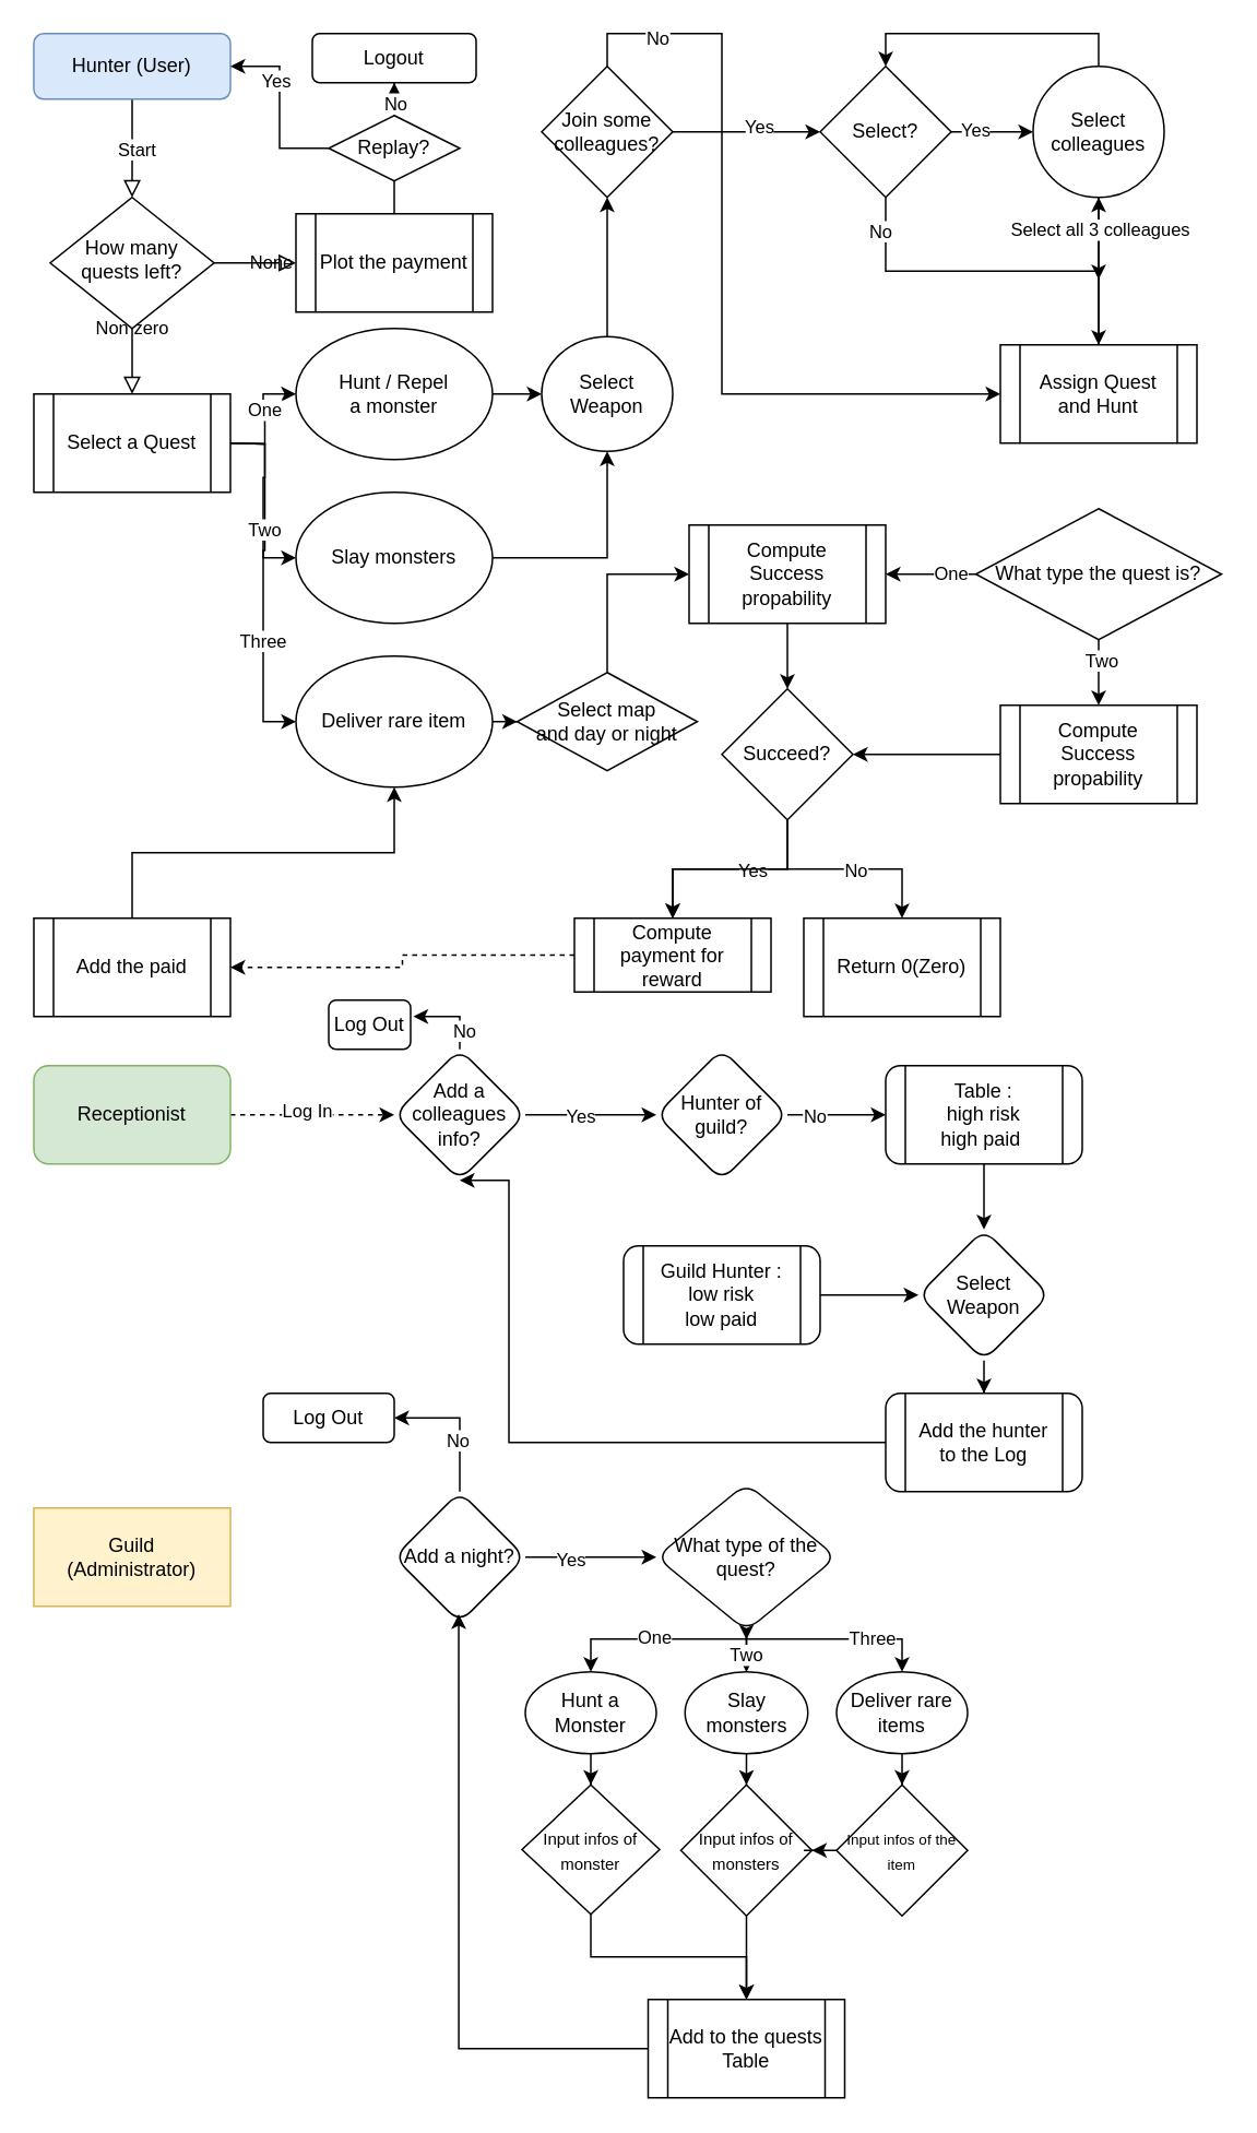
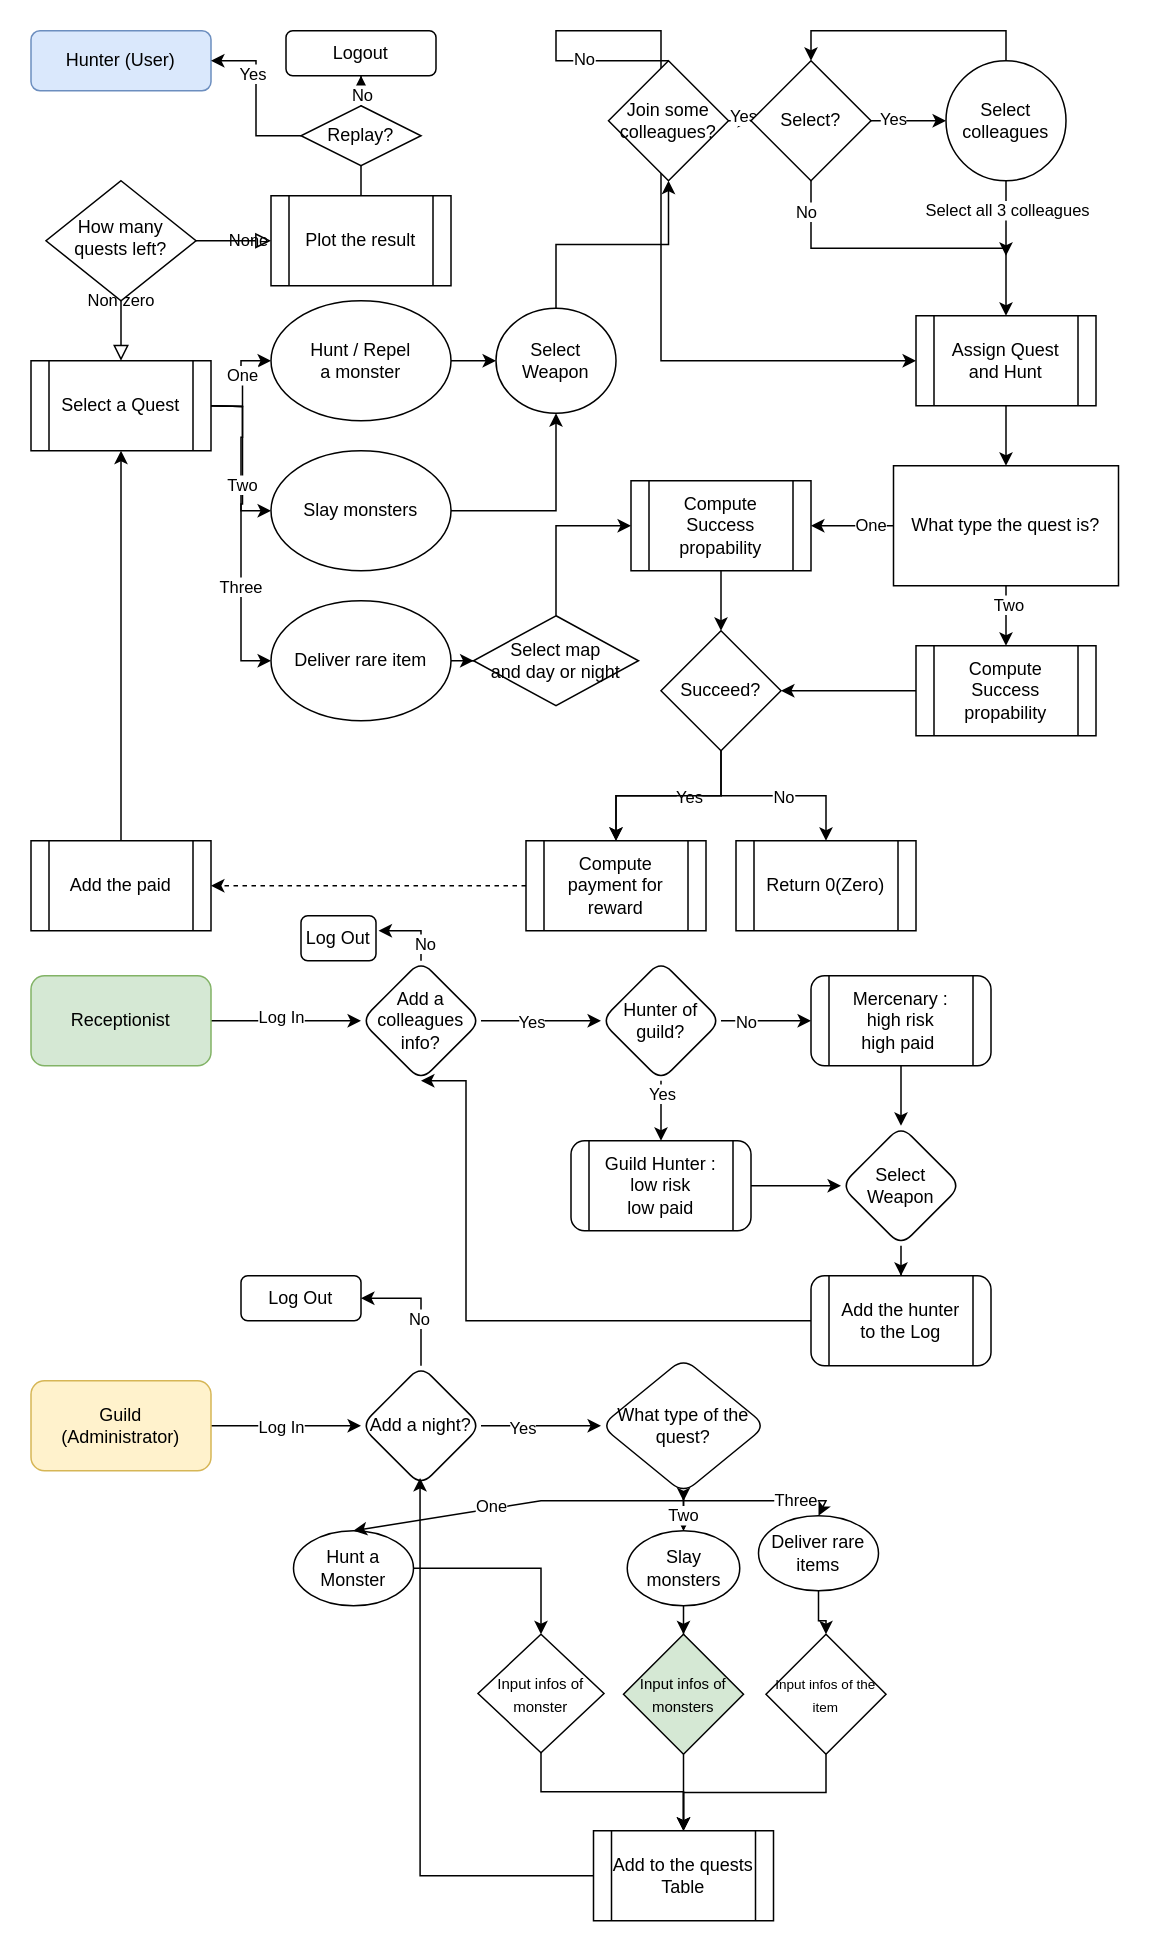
- <mxCell id="26" value="Join some colleagues?" style="rhombus;whiteSpace=wrap;html=1;" vertex="1" parent="1"><mxGeometry x="330" y="40" width="80" height="80" as="geometry" /></mxCell>
+ <mxCell id="26" value="Join some colleagues?" style="rhombus;whiteSpace=wrap;html=1;" vertex="1" parent="1"><mxGeometry x="405" y="40" width="80" height="80" as="geometry" /></mxCell>
- <mxCell id="2" value="" style="rounded=0;html=1;jettySize=auto;orthogonalLoop=1;fontSize=11;endArrow=block;endFill=0;endSize=8;strokeWidth=1;shadow=0;labelBackgroundColor=none;edgeStyle=orthogonalEdgeStyle;" parent="1" source="4" target="7" edge="1"><mxGeometry relative="1" as="geometry" /></mxCell>
- <mxCell id="3" value="Start" style="edgeLabel;html=1;align=center;verticalAlign=middle;resizable=0;points=[];" vertex="1" connectable="0" parent="2"><mxGeometry x="-0.008" y="2" relative="1" as="geometry"><mxPoint as="offset" /></mxGeometry></mxCell>
- <mxCell id="22" value="Plot the payment" style="shape=process;whiteSpace=wrap;html=1;backgroundOutline=1;" vertex="1" parent="1"><mxGeometry x="180" y="130" width="120" height="60" as="geometry" /></mxCell>
+ <mxCell id="22" value="Plot the result" style="shape=process;whiteSpace=wrap;html=1;backgroundOutline=1;" vertex="1" parent="1"><mxGeometry x="180" y="130" width="120" height="60" as="geometry" /></mxCell>
- <mxCell id="30" value="" style="edgeStyle=orthogonalEdgeStyle;rounded=0;orthogonalLoop=1;jettySize=auto;html=1;" edge="1" parent="1" source="31" target="49"><mxGeometry relative="1" as="geometry" /></mxCell>
+ <mxCell id="30" value="" style="edgeStyle=orthogonalEdgeStyle;rounded=0;orthogonalLoop=1;jettySize=auto;html=1;" edge="1" parent="1" source="31" target="36"><mxGeometry relative="1" as="geometry" /></mxCell>
- <mxCell id="36" value="What type the quest is?" style="rhombus;whiteSpace=wrap;html=1;" vertex="1" parent="1"><mxGeometry x="595" y="310" width="150" height="80" as="geometry" /></mxCell>
+ <mxCell id="36" value="What type the quest is?" style="whiteSpace=wrap;html=1;rounded=0;" vertex="1" parent="1"><mxGeometry x="595" y="310" width="150" height="80" as="geometry" /></mxCell>
- <mxCell id="61" style="edgeStyle=orthogonalEdgeStyle;rounded=0;orthogonalLoop=1;jettySize=auto;html=1;exitX=0.5;exitY=0;exitDx=0;exitDy=0;" edge="1" parent="1" source="62" target="19"><mxGeometry relative="1" as="geometry" /></mxCell>
+ <mxCell id="61" style="edgeStyle=orthogonalEdgeStyle;rounded=0;orthogonalLoop=1;jettySize=auto;html=1;exitX=0.5;exitY=0;exitDx=0;exitDy=0;entryX=0.5;entryY=1;entryDx=0;entryDy=0;" edge="1" parent="1" source="62" target="20"><mxGeometry relative="1" as="geometry" /></mxCell>
- <mxCell id="57" value="Compute payment for reward" style="shape=process;whiteSpace=wrap;html=1;backgroundOutline=1;" vertex="1" parent="1"><mxGeometry x="350" y="560" width="120" height="45" as="geometry" /></mxCell>
+ <mxCell id="57" value="Compute payment for reward" style="shape=process;whiteSpace=wrap;html=1;backgroundOutline=1;" vertex="1" parent="1"><mxGeometry x="350" y="560" width="120" height="60" as="geometry" /></mxCell>
- <mxCell id="63" value="" style="edgeStyle=orthogonalEdgeStyle;rounded=0;orthogonalLoop=1;jettySize=auto;html=1;dashed=1;" edge="1" parent="1" source="65" target="70"><mxGeometry relative="1" as="geometry" /></mxCell>
+ <mxCell id="63" value="" style="edgeStyle=orthogonalEdgeStyle;rounded=0;orthogonalLoop=1;jettySize=auto;html=1;" edge="1" parent="1" source="65" target="70"><mxGeometry relative="1" as="geometry" /></mxCell>
- <mxCell id="77" value="Table :&lt;br&gt;high risk &lt;br&gt;high paid&amp;nbsp;" style="shape=process;whiteSpace=wrap;html=1;backgroundOutline=1;rounded=1;" vertex="1" parent="1"><mxGeometry x="540" y="650" width="120" height="60" as="geometry" /></mxCell>
+ <mxCell id="77" value="Mercenary :&lt;br&gt;high risk &lt;br&gt;high paid&amp;nbsp;" style="shape=process;whiteSpace=wrap;html=1;backgroundOutline=1;rounded=1;" vertex="1" parent="1"><mxGeometry x="540" y="650" width="120" height="60" as="geometry" /></mxCell>
+ <mxCell id="73" value="" style="edgeStyle=orthogonalEdgeStyle;rounded=0;orthogonalLoop=1;jettySize=auto;html=1;" edge="1" parent="1" source="75" target="79"><mxGeometry relative="1" as="geometry" /></mxCell>
+ <mxCell id="74" value="Yes" style="edgeLabel;html=1;align=center;verticalAlign=middle;resizable=0;points=[];" vertex="1" connectable="0" parent="73"><mxGeometry x="-0.608" relative="1" as="geometry"><mxPoint as="offset" /></mxGeometry></mxCell>
- <mxCell id="87" value="Guild&lt;br&gt;(Administrator)" style="whiteSpace=wrap;html=1;fillColor=#fff2cc;strokeColor=#d6b656;rounded=0;" vertex="1" parent="1"><mxGeometry x="20" y="920" width="120" height="60" as="geometry" /></mxCell>
+ <mxCell id="87" value="Guild&lt;br&gt;(Administrator)" style="rounded=1;whiteSpace=wrap;html=1;fillColor=#fff2cc;strokeColor=#d6b656;" vertex="1" parent="1"><mxGeometry x="20" y="920" width="120" height="60" as="geometry" /></mxCell>
+ <mxCell id="85" value="" style="edgeStyle=orthogonalEdgeStyle;rounded=0;orthogonalLoop=1;jettySize=auto;html=1;" edge="1" parent="1" source="87" target="92"><mxGeometry relative="1" as="geometry" /></mxCell>
+ <mxCell id="86" value="Log In" style="edgeLabel;html=1;align=center;verticalAlign=middle;resizable=0;points=[];" vertex="1" connectable="0" parent="85"><mxGeometry x="-0.073" relative="1" as="geometry"><mxPoint as="offset" /></mxGeometry></mxCell>
- <mxCell id="100" value="Hunt a Monster" style="ellipse;whiteSpace=wrap;html=1;" vertex="1" parent="1"><mxGeometry x="320" y="1020" width="80" height="50" as="geometry" /></mxCell>
+ <mxCell id="100" value="Hunt a Monster" style="ellipse;whiteSpace=wrap;html=1;" vertex="1" parent="1"><mxGeometry x="195" y="1020" width="80" height="50" as="geometry" /></mxCell>
- <mxCell id="104" value="Deliver rare items" style="ellipse;whiteSpace=wrap;html=1;" vertex="1" parent="1"><mxGeometry x="510" y="1020" width="80" height="50" as="geometry" /></mxCell>
+ <mxCell id="104" value="Deliver rare items" style="ellipse;whiteSpace=wrap;html=1;" vertex="1" parent="1"><mxGeometry x="505" y="1010" width="80" height="50" as="geometry" /></mxCell>
- <mxCell id="112" value="&lt;font style=&quot;font-size: 10px;&quot;&gt;Input infos of monsters&lt;/font&gt;" style="rhombus;whiteSpace=wrap;html=1;" vertex="1" parent="1"><mxGeometry x="415" y="1089" width="80" height="80" as="geometry" /></mxCell>
+ <mxCell id="112" value="&lt;font style=&quot;font-size: 10px;&quot;&gt;Input infos of monsters&lt;/font&gt;" style="rhombus;whiteSpace=wrap;html=1;fillColor=#d5e8d4;" vertex="1" parent="1"><mxGeometry x="415" y="1089" width="80" height="80" as="geometry" /></mxCell>
- <mxCell id="113" value="" style="edgeStyle=orthogonalEdgeStyle;rounded=0;orthogonalLoop=1;jettySize=auto;html=1;" edge="1" parent="1" source="114" target="112"><mxGeometry relative="1" as="geometry" /></mxCell>
+ <mxCell id="113" value="" style="edgeStyle=orthogonalEdgeStyle;rounded=0;orthogonalLoop=1;jettySize=auto;html=1;" edge="1" parent="1" source="114" target="115"><mxGeometry relative="1" as="geometry" /></mxCell>
